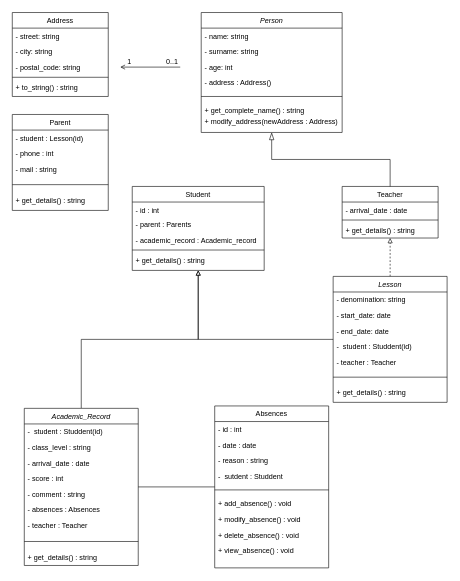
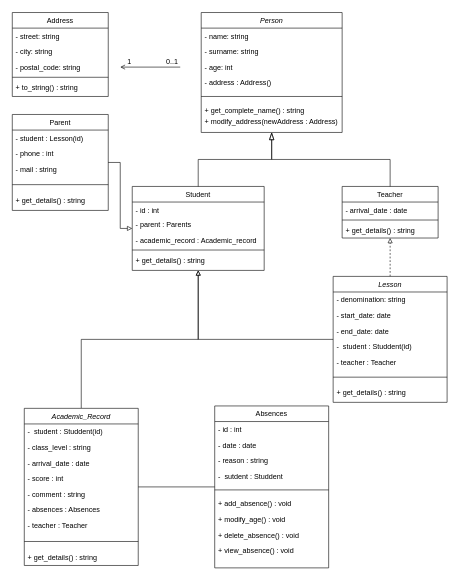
+ <mxCell id="16" value="" style="endArrow=blockThin;endSize=10;endFill=0;shadow=0;strokeWidth=1;rounded=0;curved=0;edgeStyle=elbowEdgeStyle;elbow=vertical;" parent="1" source="10" target="2" edge="1"><mxGeometry width="160" relative="1" as="geometry"><mxPoint x="420" y="213" as="sourcePoint" /><mxPoint x="420" y="213" as="targetPoint" /></mxGeometry></mxCell>
+ <mxCell id="52" style="edgeStyle=orthogonalEdgeStyle;rounded=0;orthogonalLoop=1;jettySize=auto;html=1;endArrow=block;endFill=0;" edge="1" parent="1" source="53" target="10"><mxGeometry relative="1" as="geometry" /></mxCell>
- <mxCell id="49" value="+ modify_absence() : void" style="text;align=left;verticalAlign=top;spacingLeft=4;spacingRight=4;overflow=hidden;rotatable=0;points=[[0,0.5],[1,0.5]];portConstraint=eastwest;" parent="42" vertex="1"><mxGeometry y="176" width="190" height="26" as="geometry" /></mxCell>
+ <mxCell id="49" value="+ modify_age() : void" style="text;align=left;verticalAlign=top;spacingLeft=4;spacingRight=4;overflow=hidden;rotatable=0;points=[[0,0.5],[1,0.5]];portConstraint=eastwest;" parent="42" vertex="1"><mxGeometry y="176" width="190" height="26" as="geometry" /></mxCell>
